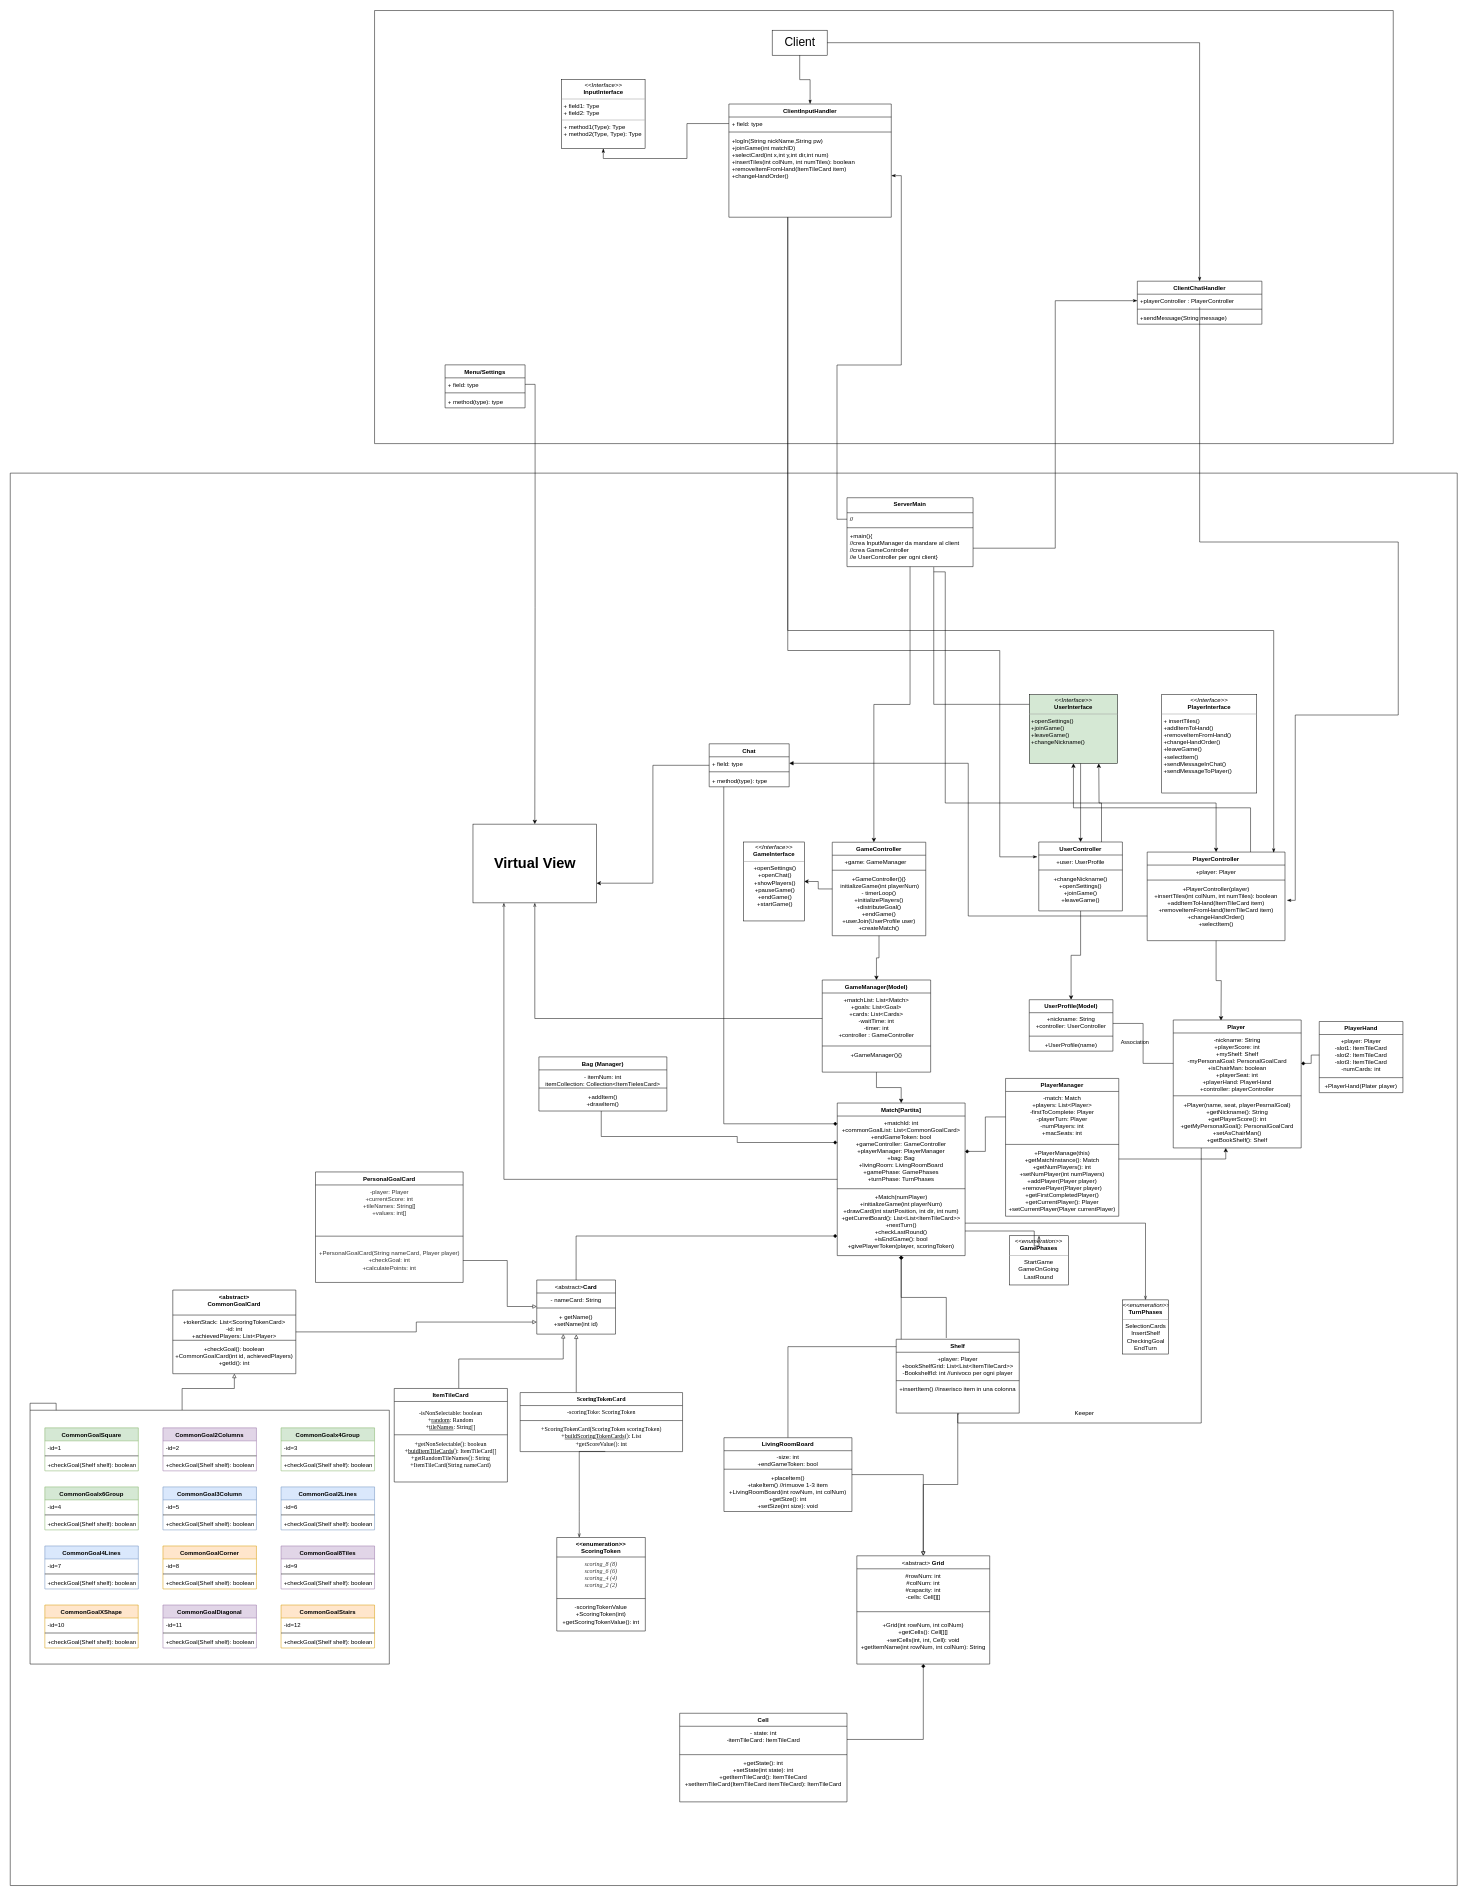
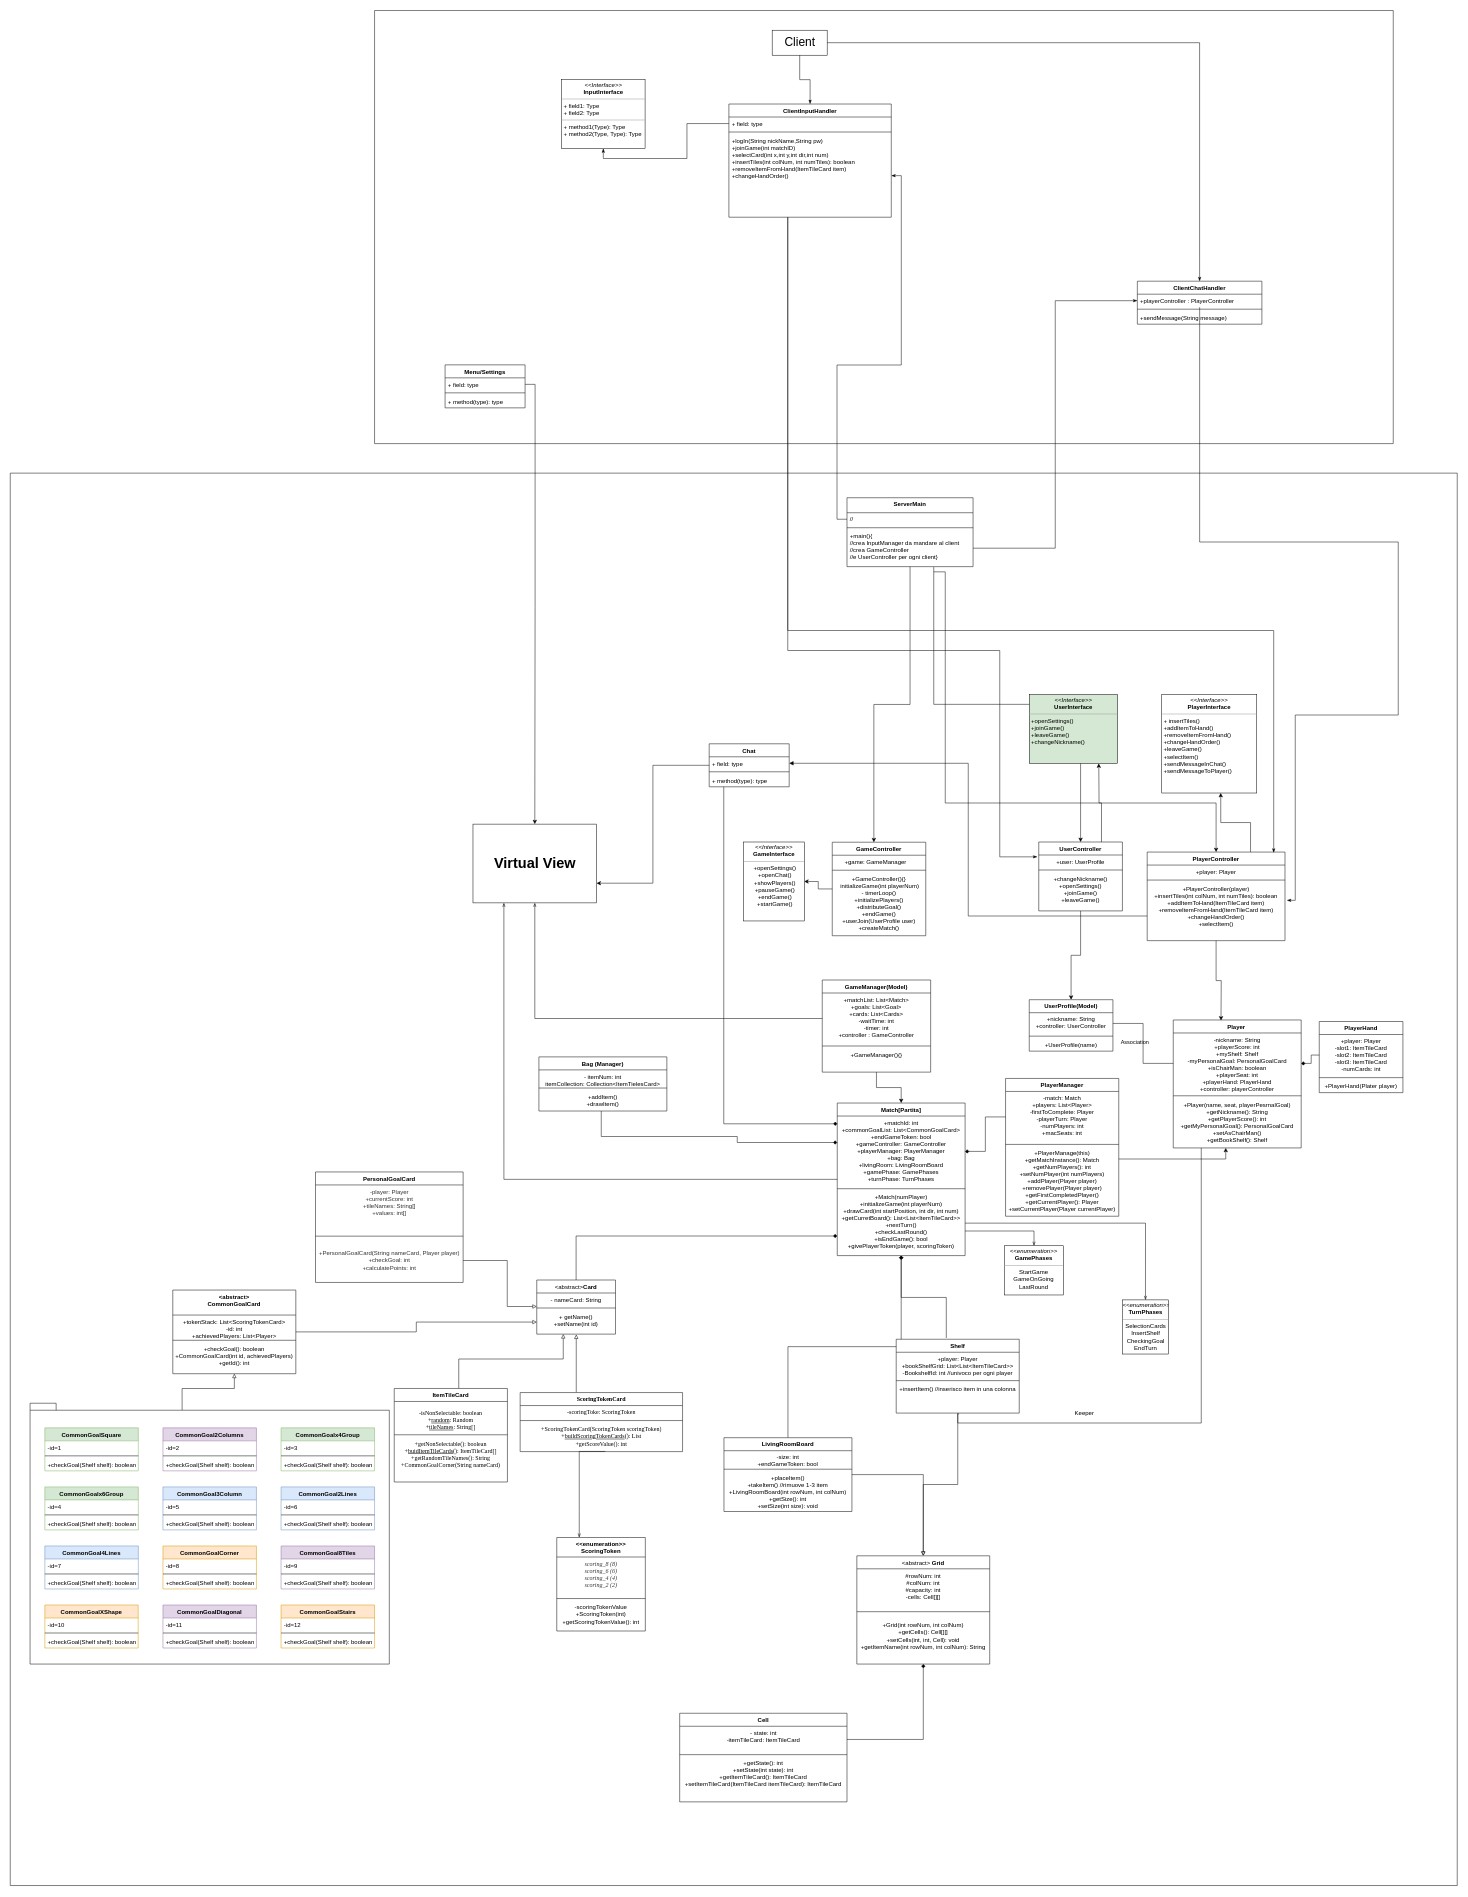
- <mxCell id="36" style="edgeStyle=orthogonalEdgeStyle;rounded=0;orthogonalLoop=1;jettySize=auto;html=1;exitX=0.75;exitY=0;exitDx=0;exitDy=0;" parent="1" source="37" target="141" edge="1"><mxGeometry relative="1" as="geometry" /></mxCell>
+ <mxCell id="36" style="edgeStyle=orthogonalEdgeStyle;rounded=0;orthogonalLoop=1;jettySize=auto;html=1;exitX=0.75;exitY=0;exitDx=0;exitDy=0;entryX=0.621;entryY=1;entryDx=0;entryDy=0;entryPerimeter=0;" parent="1" source="37" target="142" edge="1"><mxGeometry relative="1" as="geometry" /></mxCell>
- <mxCell id="2" style="edgeStyle=orthogonalEdgeStyle;rounded=0;orthogonalLoop=1;jettySize=auto;html=1;labelBackgroundColor=none;fontColor=default;entryX=0.5;entryY=0;entryDx=0;entryDy=0;" parent="1" source="4" target="16" edge="1"><mxGeometry relative="1" as="geometry"><mxPoint x="1713.18" y="2047.612" as="targetPoint" /></mxGeometry></mxCell>
- <mxCell id="134" value="&lt;p style=&quot;margin:0px;margin-top:4px;text-align:center;&quot;&gt;&lt;i&gt;&amp;lt;&amp;lt;enumeration&amp;gt;&amp;gt;&lt;/i&gt;&lt;br&gt;&lt;b&gt;GamePhases&lt;/b&gt;&lt;/p&gt;&lt;hr size=&quot;1&quot;&gt;&lt;p style=&quot;margin:0px;margin-left:4px;&quot;&gt;&lt;/p&gt;&lt;div style=&quot;text-align: center;&quot;&gt;StartGame&lt;/div&gt;&lt;div style=&quot;text-align: center;&quot;&gt;GameOnGoing&lt;/div&gt;&lt;div style=&quot;text-align: center;&quot;&gt;LastRound&lt;/div&gt;&lt;p&gt;&lt;/p&gt;" style="verticalAlign=top;align=left;overflow=fill;fontSize=12;fontFamily=Helvetica;html=1;labelBackgroundColor=none;" parent="1" vertex="1"><mxGeometry x="2018.46" y="2470.52" width="118.11" height="98.43" as="geometry" /></mxCell>
+ <mxCell id="134" value="&lt;p style=&quot;margin:0px;margin-top:4px;text-align:center;&quot;&gt;&lt;i&gt;&amp;lt;&amp;lt;enumeration&amp;gt;&amp;gt;&lt;/i&gt;&lt;br&gt;&lt;b&gt;GamePhases&lt;/b&gt;&lt;/p&gt;&lt;hr size=&quot;1&quot;&gt;&lt;p style=&quot;margin:0px;margin-left:4px;&quot;&gt;&lt;/p&gt;&lt;div style=&quot;text-align: center;&quot;&gt;StartGame&lt;/div&gt;&lt;div style=&quot;text-align: center;&quot;&gt;GameOnGoing&lt;/div&gt;&lt;div style=&quot;text-align: center;&quot;&gt;LastRound&lt;/div&gt;&lt;p&gt;&lt;/p&gt;" style="verticalAlign=top;align=left;overflow=fill;fontSize=12;fontFamily=Helvetica;html=1;labelBackgroundColor=none;" parent="1" vertex="1"><mxGeometry x="2008.46" y="2490.52" width="118.11" height="98.43" as="geometry" /></mxCell>
- <mxCell id="100" value="+getNonSelectable(): boolean&lt;br&gt;+&lt;u&gt;buidItemTileCards&lt;/u&gt;(): ItemTileCard[]&lt;br&gt;+getRandomTileNames(): String&lt;br&gt;+ItemTileCard(String nameCard)" style="text;strokeColor=none;fillColor=none;align=center;verticalAlign=top;spacingLeft=4;spacingRight=4;overflow=hidden;rotatable=0;points=[[0,0.5],[1,0.5]];portConstraint=eastwest;labelBackgroundColor=none;fontFamily=Verdana;textDirection=ltr;html=1;whiteSpace=wrap;" parent="97" vertex="1"><mxGeometry y="96.58" width="226.38" height="90.43" as="geometry" /></mxCell>
+ <mxCell id="100" value="+getNonSelectable(): boolean&lt;br&gt;+&lt;u&gt;buidItemTileCards&lt;/u&gt;(): ItemTileCard[]&lt;br&gt;+getRandomTileNames(): String&lt;br&gt;+CommonGoalCorner(String nameCard)" style="text;strokeColor=none;fillColor=none;align=center;verticalAlign=top;spacingLeft=4;spacingRight=4;overflow=hidden;rotatable=0;points=[[0,0.5],[1,0.5]];portConstraint=eastwest;labelBackgroundColor=none;fontFamily=Verdana;textDirection=ltr;html=1;whiteSpace=wrap;" parent="97" vertex="1"><mxGeometry y="96.58" width="226.38" height="90.43" as="geometry" /></mxCell>
